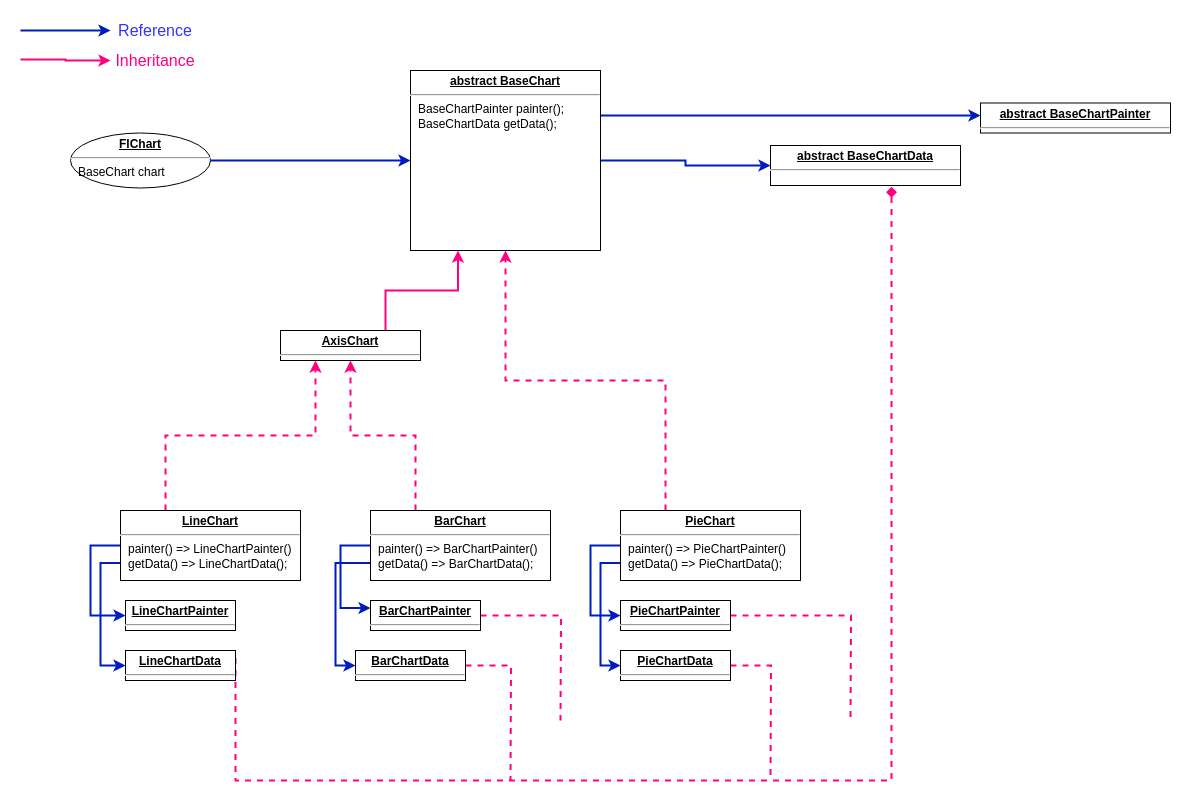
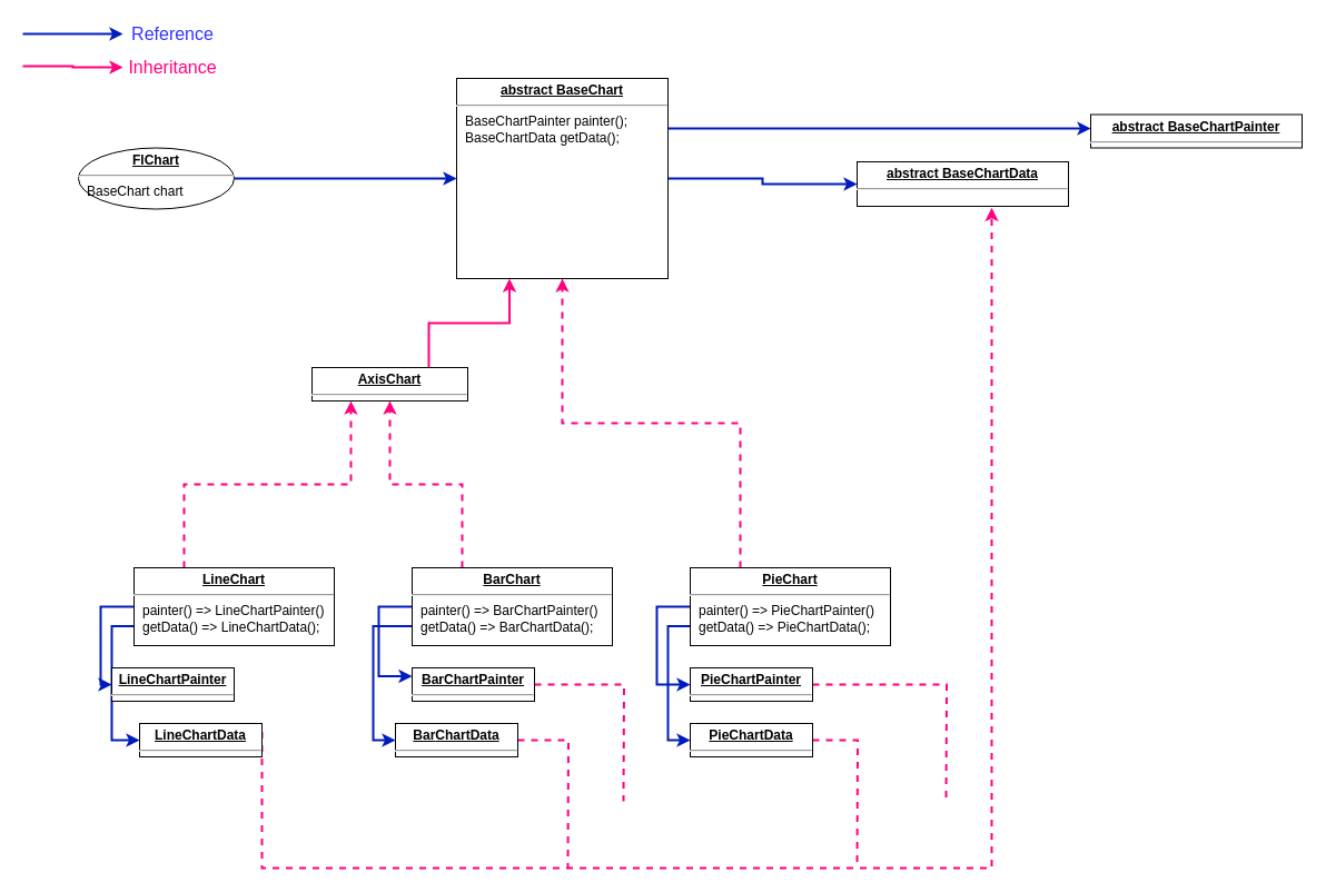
- <mxCell id="22" style="edgeStyle=orthogonalEdgeStyle;rounded=0;jumpStyle=none;orthogonalLoop=1;jettySize=auto;html=1;exitX=1;exitY=0.25;exitDx=0;exitDy=0;entryX=0.637;entryY=1.033;entryDx=0;entryDy=0;startArrow=none;startFill=0;endArrow=diamond;endFill=1;strokeColor=#FF0080;strokeWidth=2;fontColor=#FF0080;entryPerimeter=0;dashed=1;" edge="1" parent="1" source="23" target="37"><mxGeometry relative="1" as="geometry"><Array as="points"><mxPoint x="235" y="780" /><mxPoint x="891" y="780" /></Array></mxGeometry></mxCell>
+ <mxCell id="22" style="edgeStyle=orthogonalEdgeStyle;rounded=0;jumpStyle=none;orthogonalLoop=1;jettySize=auto;html=1;exitX=1;exitY=0.25;exitDx=0;exitDy=0;entryX=0.637;entryY=1.033;entryDx=0;entryDy=0;startArrow=none;startFill=0;endArrow=classic;endFill=1;strokeColor=#FF0080;strokeWidth=2;fontColor=#FF0080;entryPerimeter=0;dashed=1;" edge="1" parent="1" source="23" target="37"><mxGeometry relative="1" as="geometry"><Array as="points"><mxPoint x="235" y="780" /><mxPoint x="891" y="780" /></Array></mxGeometry></mxCell>
- <mxCell id="21" value="&lt;p style=&quot;margin: 0px ; margin-top: 4px ; text-align: center ; text-decoration: underline&quot;&gt;&lt;b&gt;LineChartPainter&lt;/b&gt;&lt;/p&gt;&lt;hr&gt;&lt;p style=&quot;margin: 0px ; margin-left: 8px&quot;&gt;&lt;br&gt;&lt;/p&gt;" style="verticalAlign=top;align=left;overflow=fill;fontSize=12;fontFamily=Helvetica;html=1;rounded=0;shadow=0;comic=0;labelBackgroundColor=none;strokeColor=#000000;strokeWidth=1;fillColor=#ffffff;" vertex="1" parent="1"><mxGeometry x="125" y="600" width="110" height="30" as="geometry" /></mxCell>
+ <mxCell id="21" value="&lt;p style=&quot;margin: 0px ; margin-top: 4px ; text-align: center ; text-decoration: underline&quot;&gt;&lt;b&gt;LineChartPainter&lt;/b&gt;&lt;/p&gt;&lt;hr&gt;&lt;p style=&quot;margin: 0px ; margin-left: 8px&quot;&gt;&lt;br&gt;&lt;/p&gt;" style="verticalAlign=top;align=left;overflow=fill;fontSize=12;fontFamily=Helvetica;html=1;rounded=0;shadow=0;comic=0;labelBackgroundColor=none;strokeColor=#000000;strokeWidth=1;fillColor=#ffffff;" vertex="1" parent="1"><mxGeometry x="100" y="600" width="110" height="30" as="geometry" /></mxCell>
